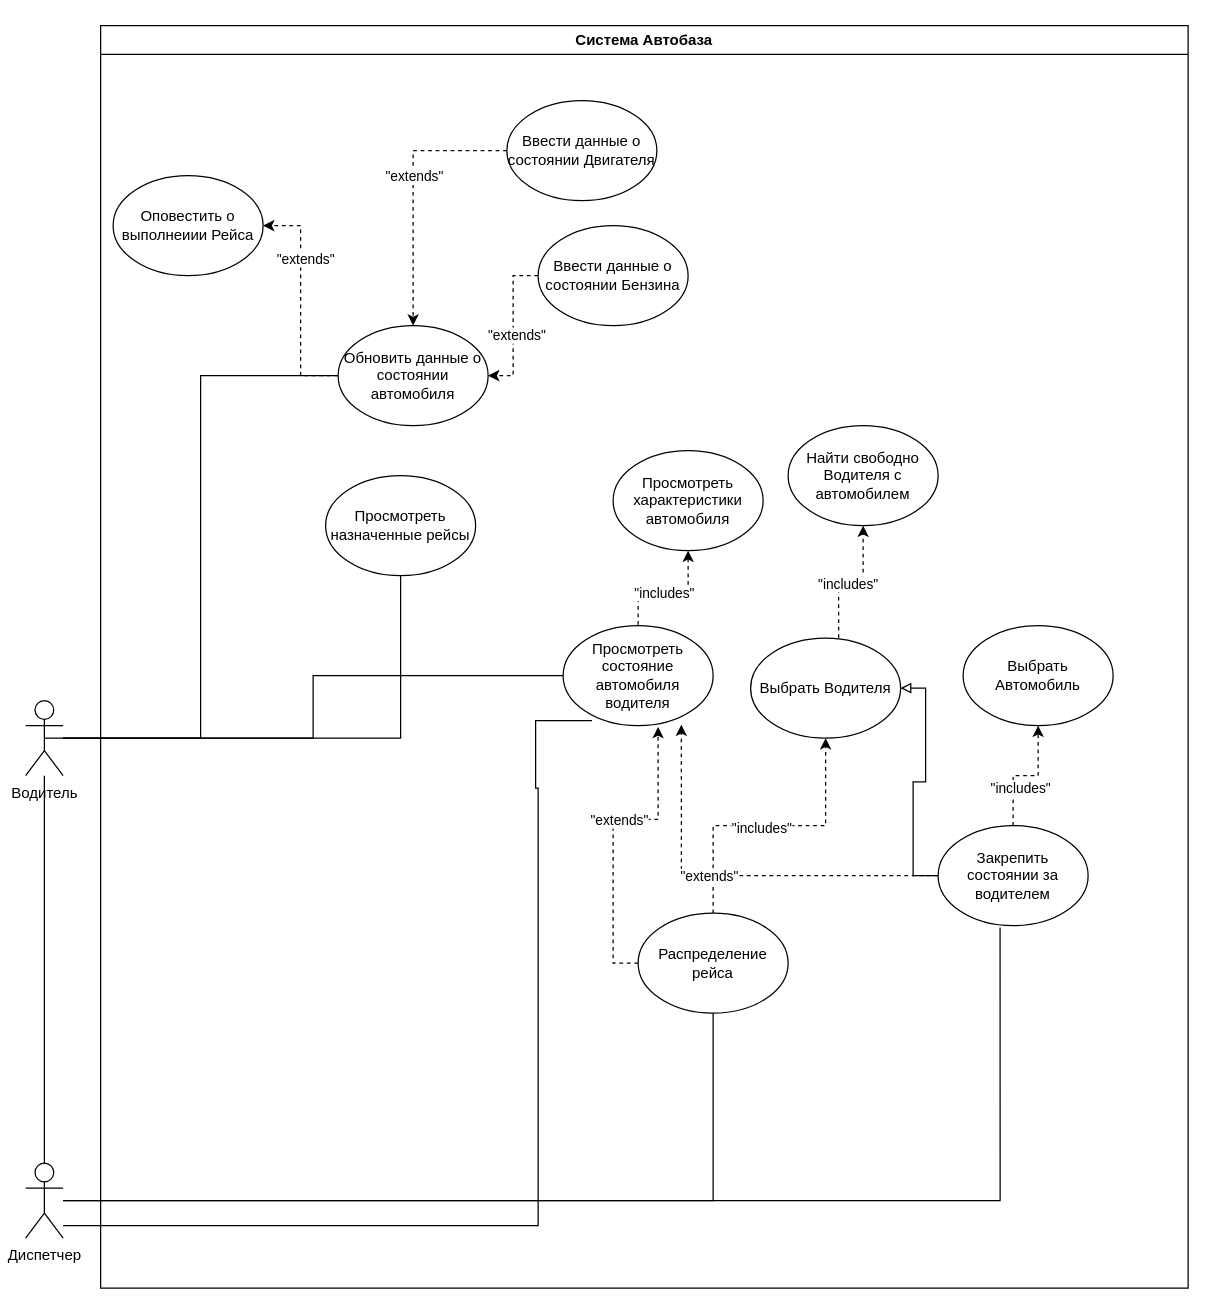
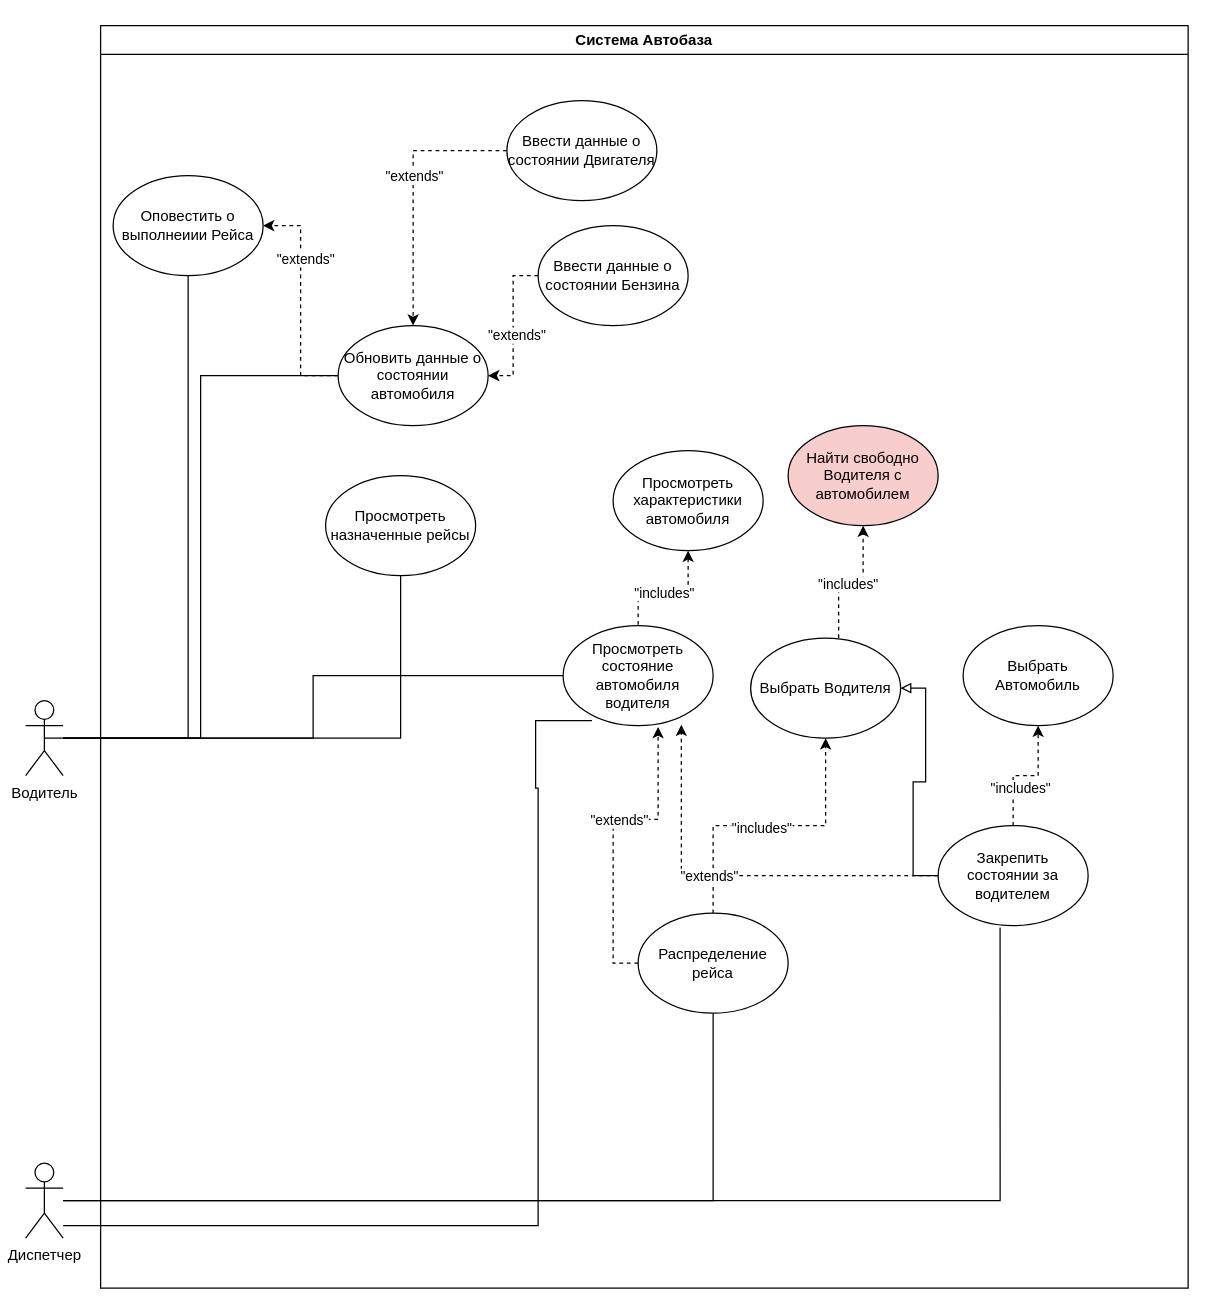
- <mxCell id="35" value="Найти свободно Водителя с автомобилем" style="ellipse;whiteSpace=wrap;html=1;" vertex="1" parent="34"><mxGeometry x="550" y="320" width="120" height="80" as="geometry" /></mxCell>
+ <mxCell id="35" value="Найти свободно Водителя с автомобилем" style="ellipse;whiteSpace=wrap;html=1;fillColor=#f8cecc;" vertex="1" parent="34"><mxGeometry x="550" y="320" width="120" height="80" as="geometry" /></mxCell>
- <mxCell id="8" style="edgeStyle=orthogonalEdgeStyle;rounded=0;orthogonalLoop=1;jettySize=auto;html=1;endArrow=none;endFill=0;" edge="1" parent="1" source="9" target="4"><mxGeometry relative="1" as="geometry" /></mxCell>
+ <mxCell id="8" style="edgeStyle=orthogonalEdgeStyle;rounded=0;orthogonalLoop=1;jettySize=auto;html=1;entryX=0.5;entryY=1;entryDx=0;entryDy=0;endArrow=none;endFill=0;" edge="1" parent="1" source="9" target="33"><mxGeometry relative="1" as="geometry" /></mxCell>
